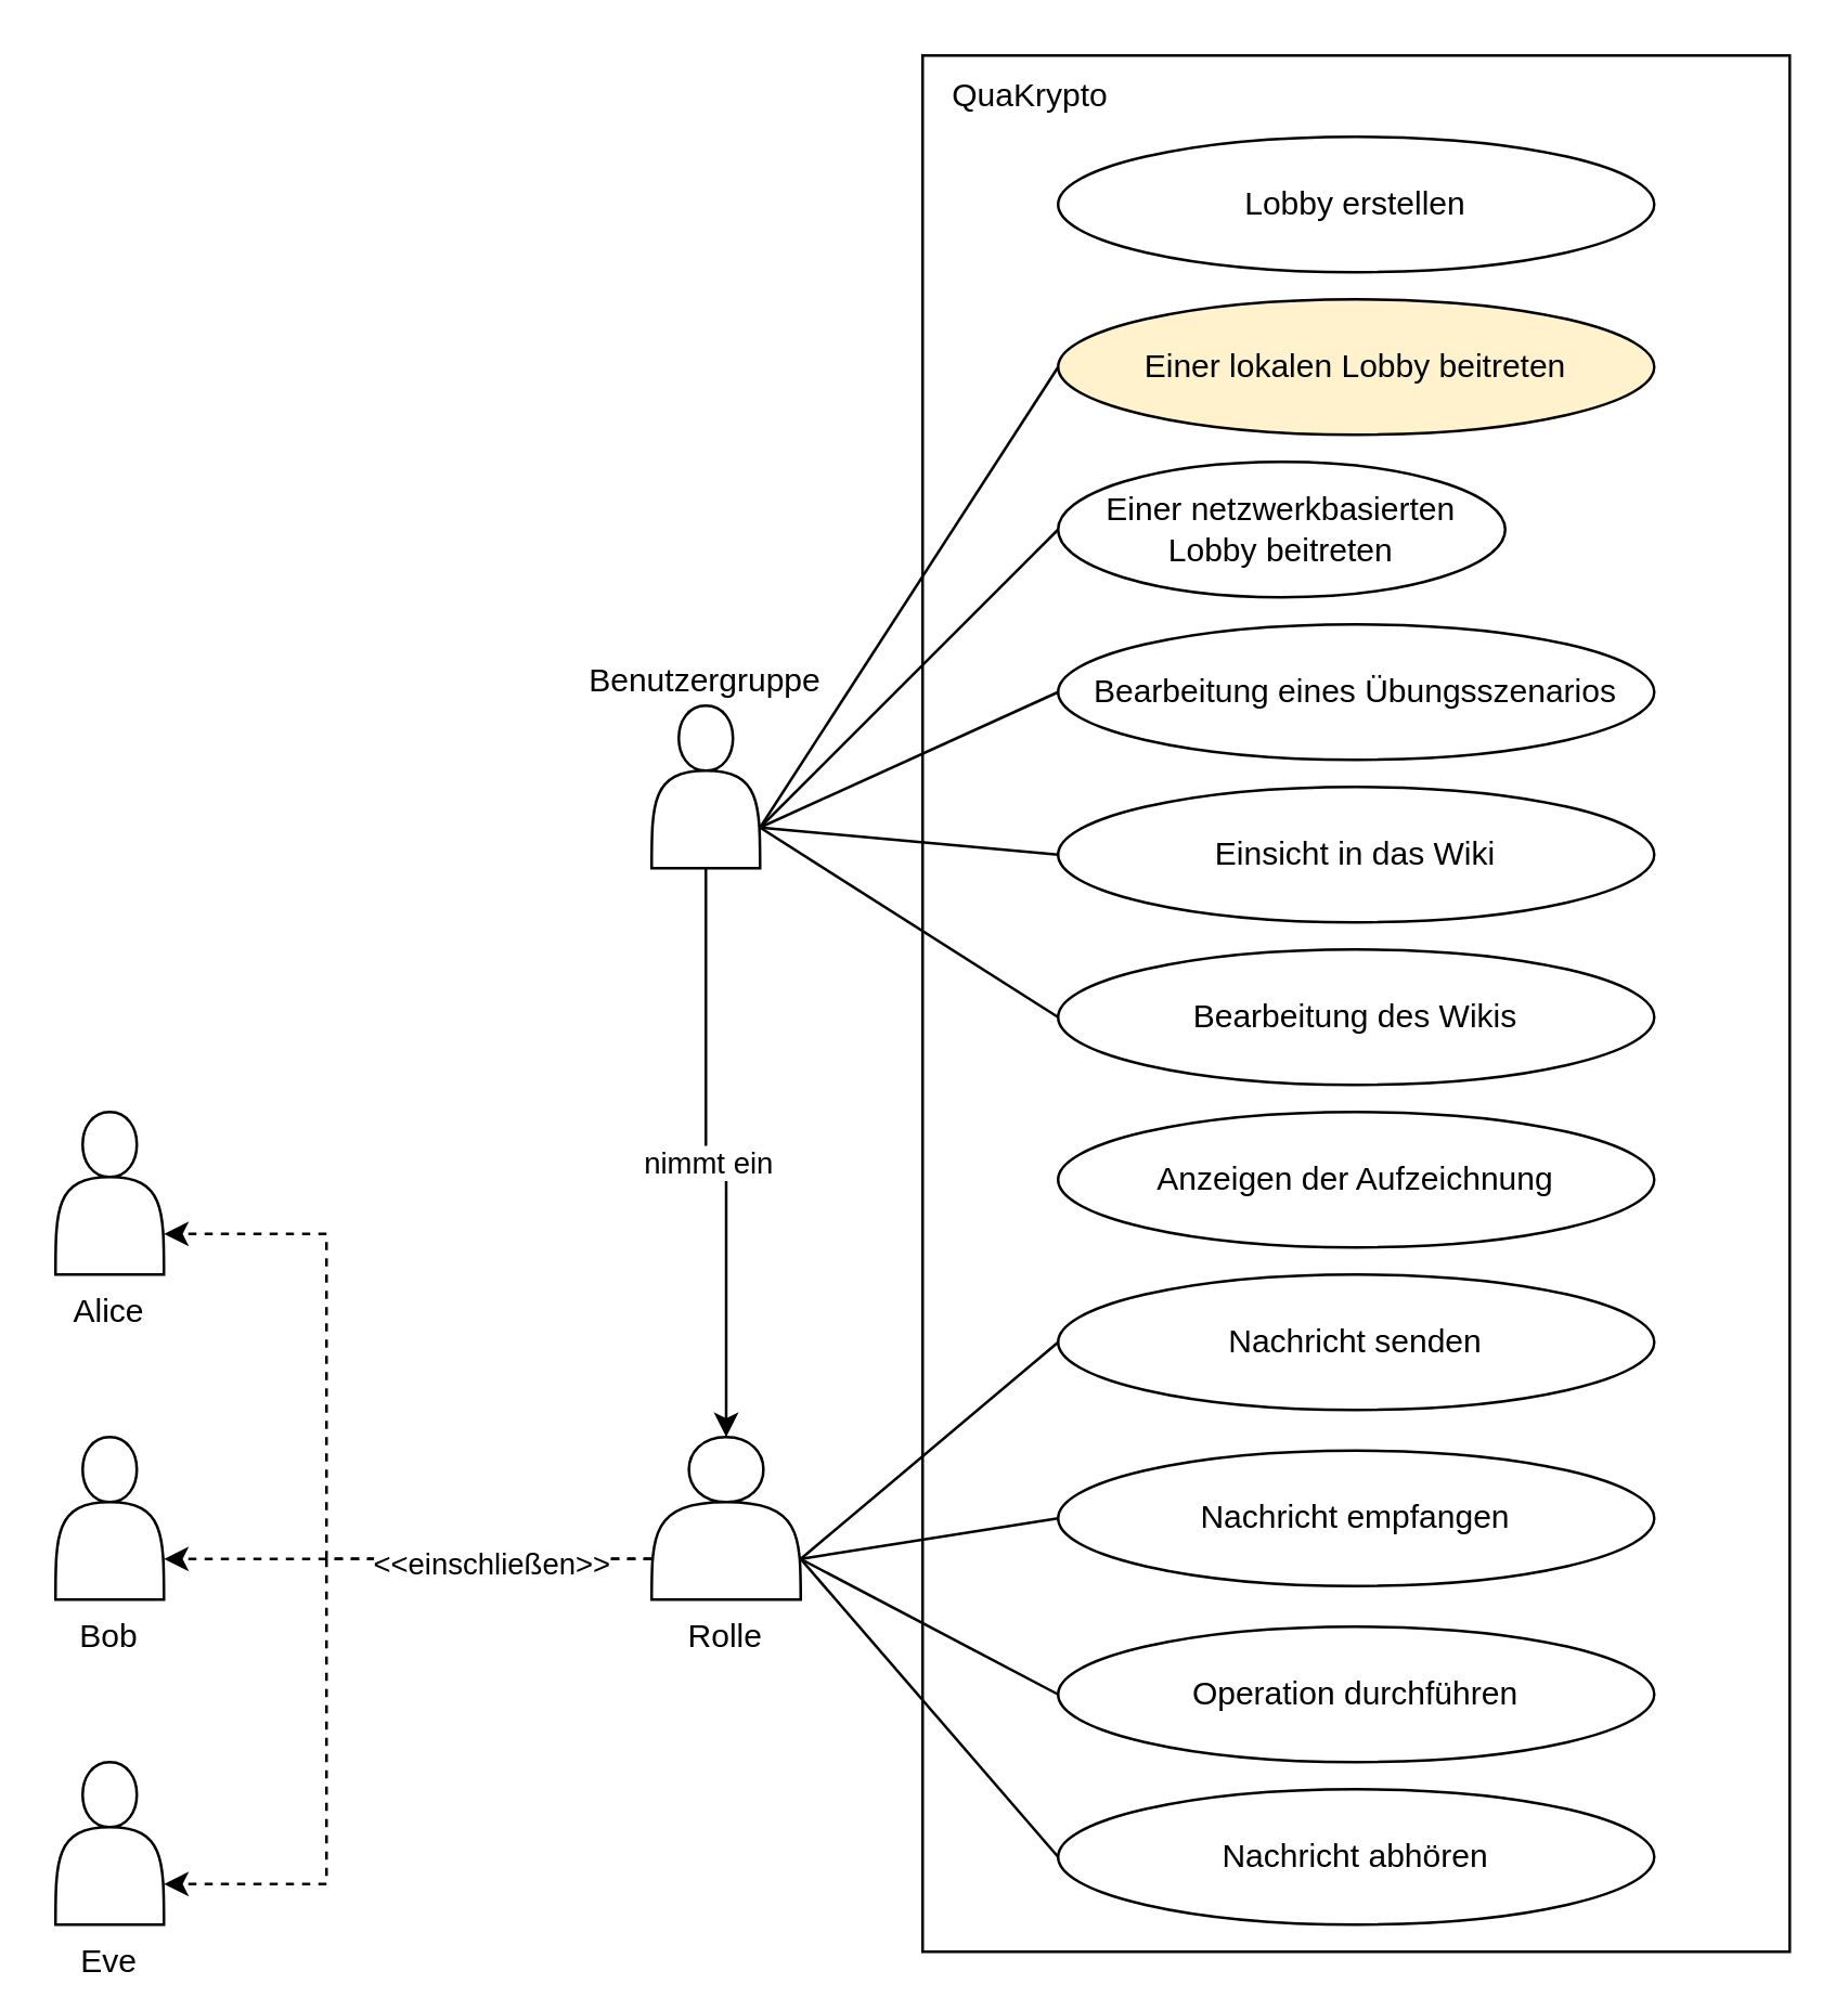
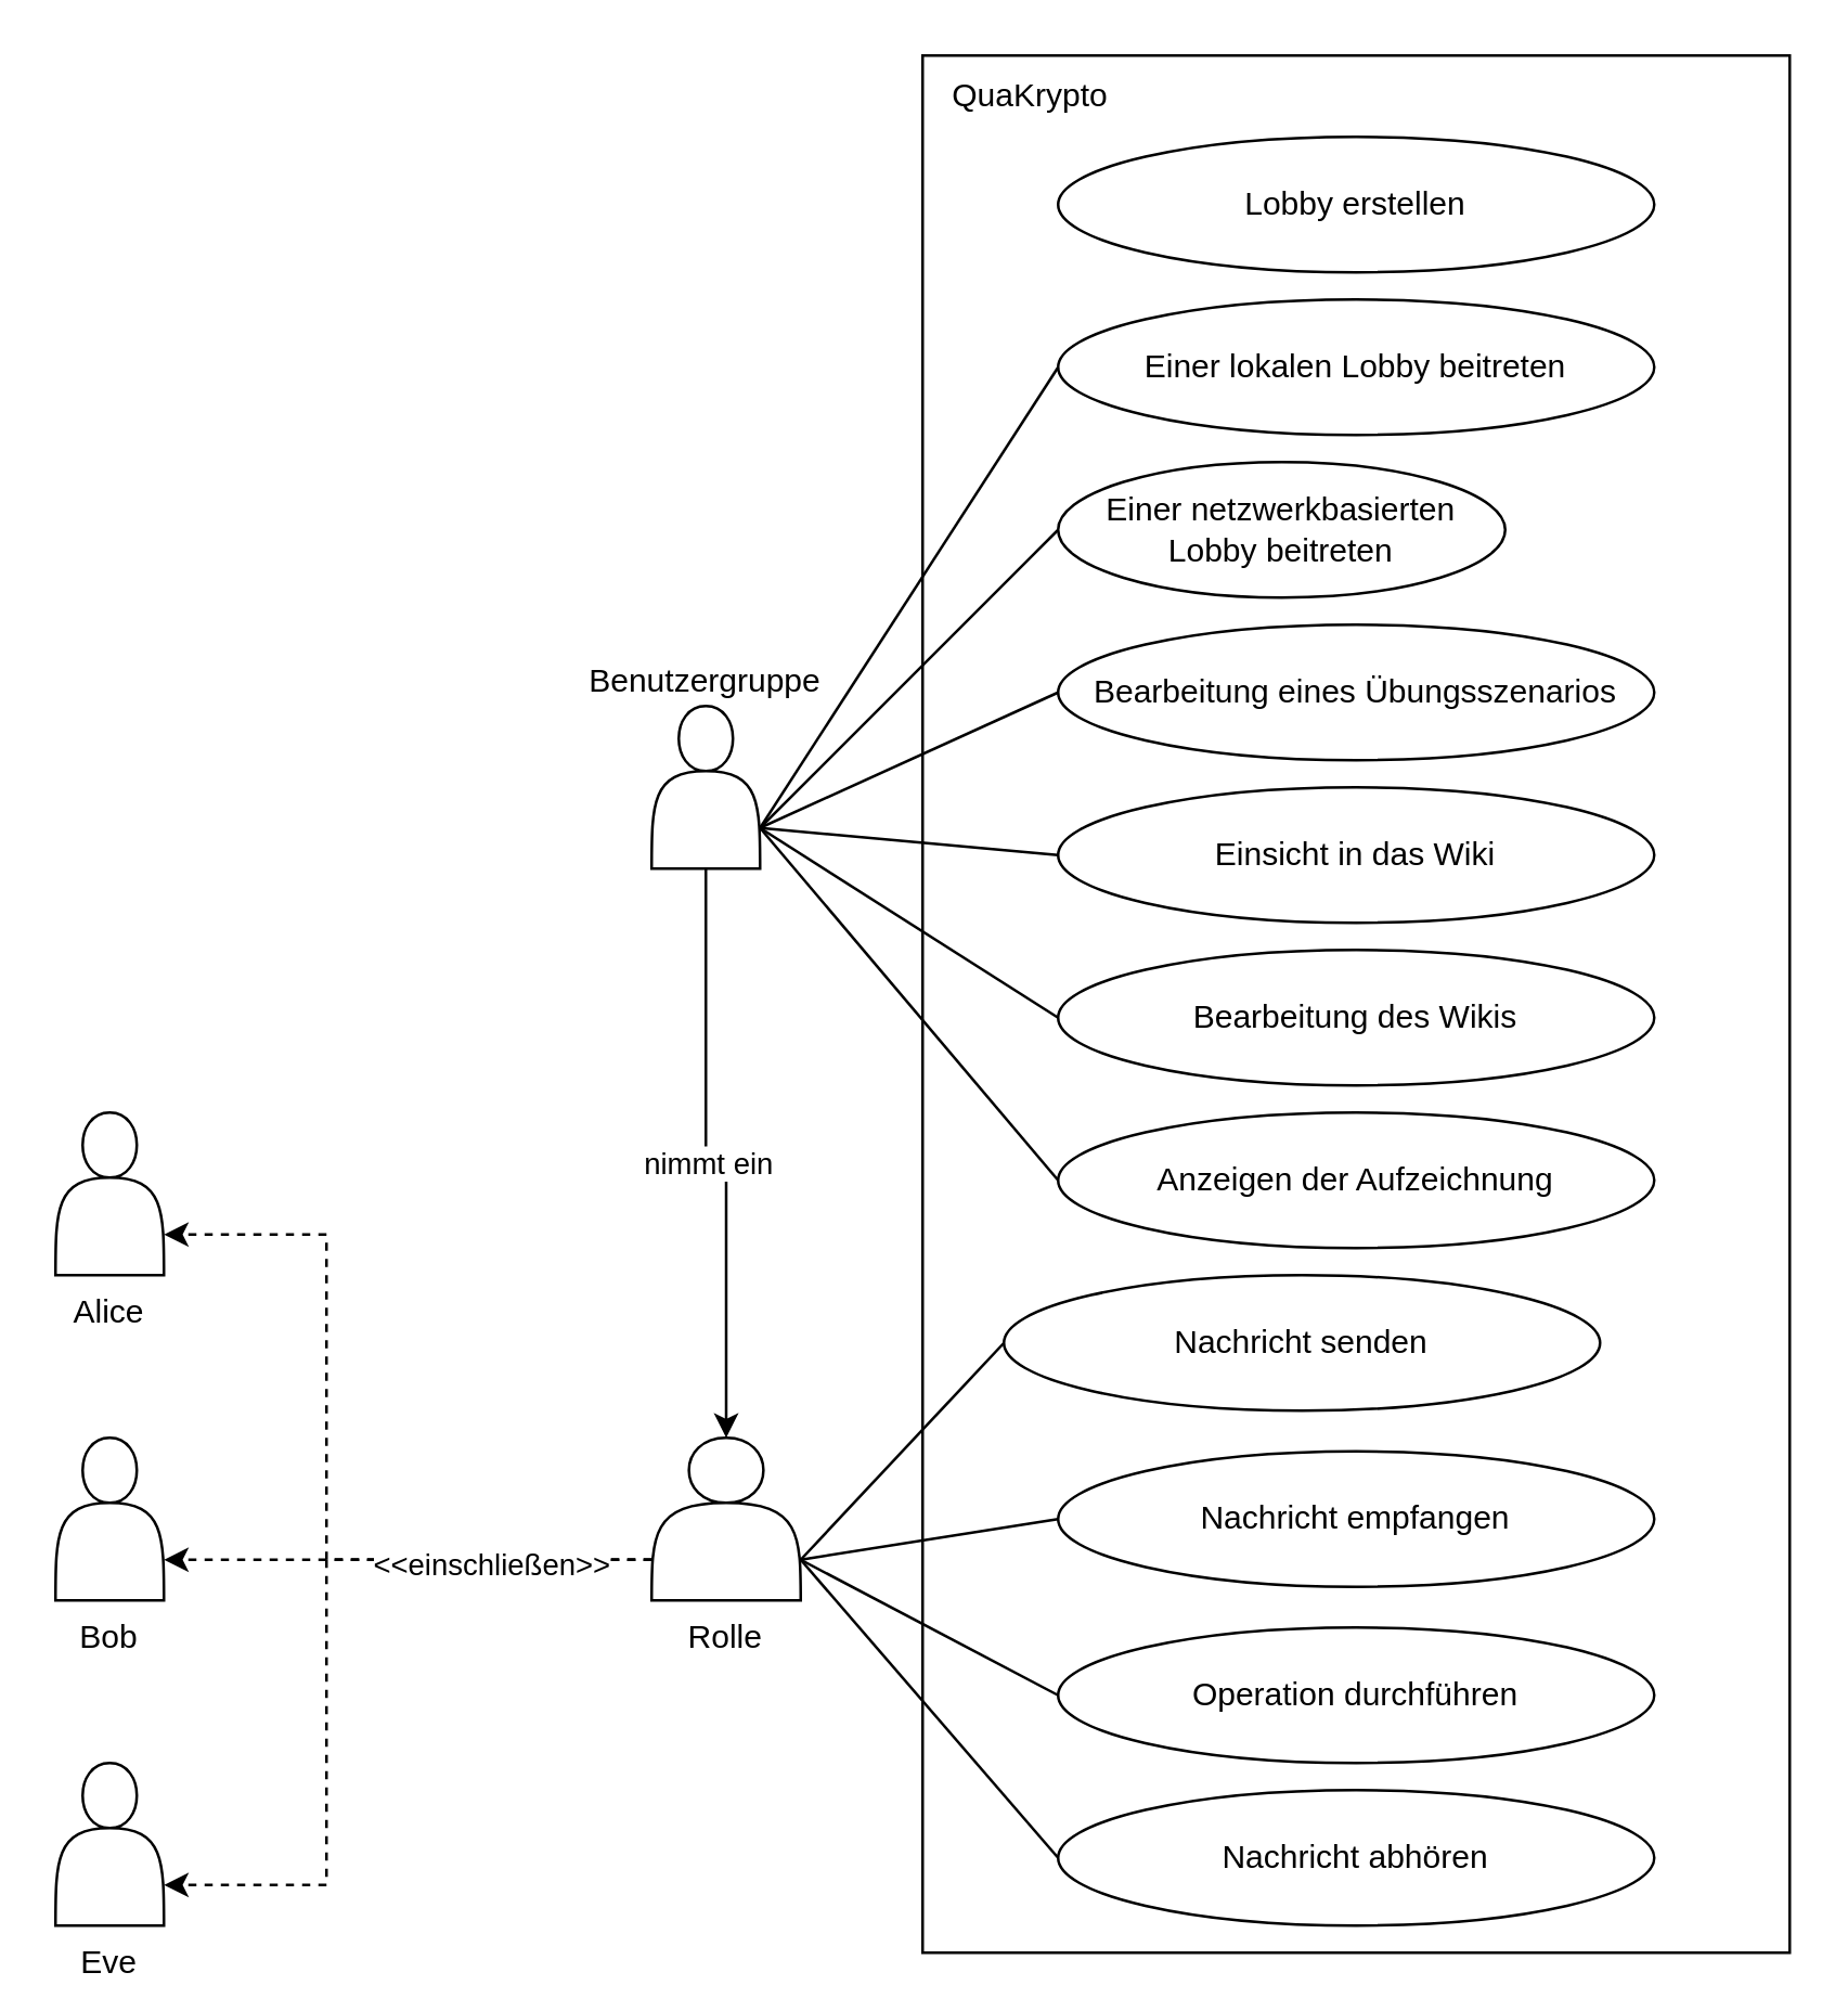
- <mxCell id="22" value="Einer lokalen Lobby beitreten" style="ellipse;whiteSpace=wrap;html=1;fillColor=#fff2cc;" parent="1" vertex="1"><mxGeometry x="390" y="110" width="220" height="50" as="geometry" /></mxCell>
+ <mxCell id="22" value="Einer lokalen Lobby beitreten" style="ellipse;whiteSpace=wrap;html=1;" parent="1" vertex="1"><mxGeometry x="390" y="110" width="220" height="50" as="geometry" /></mxCell>
+ <mxCell id="26" style="rounded=0;orthogonalLoop=1;jettySize=auto;html=1;exitX=1;exitY=0.75;exitDx=0;exitDy=0;entryX=0;entryY=0.5;entryDx=0;entryDy=0;endArrow=none;endFill=0;" parent="1" source="19" target="21" edge="1"><mxGeometry relative="1" as="geometry"><mxPoint x="286" y="310" as="sourcePoint" /><mxPoint x="400" y="255" as="targetPoint" /></mxGeometry></mxCell>
- <mxCell id="14" value="Nachricht senden" style="ellipse;whiteSpace=wrap;html=1;" parent="1" vertex="1"><mxGeometry x="390" y="470" width="220" height="50" as="geometry" /></mxCell>
+ <mxCell id="14" value="Nachricht senden" style="ellipse;whiteSpace=wrap;html=1;" parent="1" vertex="1"><mxGeometry x="370" y="470" width="220" height="50" as="geometry" /></mxCell>
